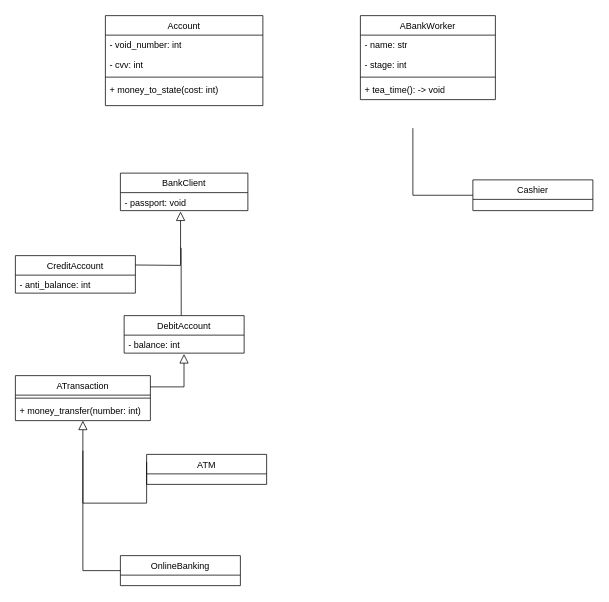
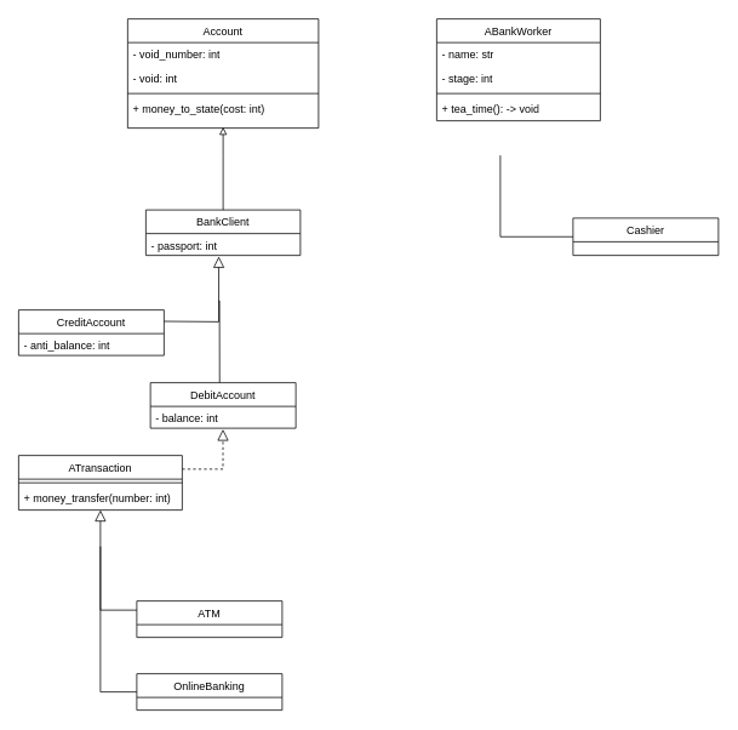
- <mxCell id="11" value="- cvv: int" style="text;strokeColor=none;fillColor=none;align=left;verticalAlign=top;spacingLeft=4;spacingRight=4;overflow=hidden;rotatable=0;points=[[0,0.5],[1,0.5]];portConstraint=eastwest;whiteSpace=wrap;html=1;" vertex="1" parent="9"><mxGeometry y="52" width="210" height="26" as="geometry" /></mxCell>
+ <mxCell id="11" value="- void: int" style="text;strokeColor=none;fillColor=none;align=left;verticalAlign=top;spacingLeft=4;spacingRight=4;overflow=hidden;rotatable=0;points=[[0,0.5],[1,0.5]];portConstraint=eastwest;whiteSpace=wrap;html=1;" vertex="1" parent="9"><mxGeometry y="52" width="210" height="26" as="geometry" /></mxCell>
+ <mxCell id="27" style="edgeStyle=orthogonalEdgeStyle;rounded=0;orthogonalLoop=1;jettySize=auto;html=1;entryX=0.5;entryY=0.969;entryDx=0;entryDy=0;entryPerimeter=0;endArrow=block;endFill=0;" edge="1" parent="1" source="24" target="13"><mxGeometry relative="1" as="geometry"><Array as="points"><mxPoint x="245" y="170" /><mxPoint x="245" y="170" /></Array></mxGeometry></mxCell>
- <mxCell id="25" value="- passport: void" style="text;strokeColor=none;fillColor=none;align=left;verticalAlign=top;spacingLeft=4;spacingRight=4;overflow=hidden;rotatable=0;points=[[0,0.5],[1,0.5]];portConstraint=eastwest;whiteSpace=wrap;html=1;" vertex="1" parent="24"><mxGeometry y="26" width="170" height="24" as="geometry" /></mxCell>
+ <mxCell id="25" value="- passport: int" style="text;strokeColor=none;fillColor=none;align=left;verticalAlign=top;spacingLeft=4;spacingRight=4;overflow=hidden;rotatable=0;points=[[0,0.5],[1,0.5]];portConstraint=eastwest;whiteSpace=wrap;html=1;" vertex="1" parent="24"><mxGeometry y="26" width="170" height="24" as="geometry" /></mxCell>
- <mxCell id="30" value="" style="endArrow=block;endSize=10;endFill=0;shadow=0;strokeWidth=1;rounded=0;curved=0;edgeStyle=elbowEdgeStyle;elbow=vertical;exitX=1;exitY=0.25;exitDx=0;exitDy=0;entryX=0.499;entryY=1.051;entryDx=0;entryDy=0;entryPerimeter=0;" edge="1" parent="1" source="21" target="8"><mxGeometry width="160" relative="1" as="geometry"><mxPoint x="240" y="576.5" as="sourcePoint" /><mxPoint x="300" y="483.5" as="targetPoint" /><Array as="points"><mxPoint x="220" y="515" /></Array></mxGeometry></mxCell>
+ <mxCell id="30" value="" style="endArrow=block;endSize=10;endFill=0;shadow=0;strokeWidth=1;rounded=0;curved=0;edgeStyle=elbowEdgeStyle;elbow=vertical;exitX=1;exitY=0.25;exitDx=0;exitDy=0;entryX=0.499;entryY=1.051;entryDx=0;entryDy=0;entryPerimeter=0;dashed=1;" edge="1" parent="1" source="21" target="8"><mxGeometry width="160" relative="1" as="geometry"><mxPoint x="240" y="576.5" as="sourcePoint" /><mxPoint x="300" y="483.5" as="targetPoint" /><Array as="points"><mxPoint x="220" y="515" /></Array></mxGeometry></mxCell>
- <mxCell id="19" value="ATM" style="swimlane;fontStyle=0;align=center;verticalAlign=top;childLayout=stackLayout;horizontal=1;startSize=26;horizontalStack=0;resizeParent=1;resizeLast=0;collapsible=1;marginBottom=0;rounded=0;shadow=0;strokeWidth=1;" vertex="1" parent="1"><mxGeometry x="195" y="605" width="160" height="40" as="geometry"><mxRectangle x="340" y="380" width="170" height="26" as="alternateBounds" /></mxGeometry></mxCell>
+ <mxCell id="19" value="ATM" style="swimlane;fontStyle=0;align=center;verticalAlign=top;childLayout=stackLayout;horizontal=1;startSize=26;horizontalStack=0;resizeParent=1;resizeLast=0;collapsible=1;marginBottom=0;rounded=0;shadow=0;strokeWidth=1;" vertex="1" parent="1"><mxGeometry x="150" y="660" width="160" height="40" as="geometry"><mxRectangle x="340" y="380" width="170" height="26" as="alternateBounds" /></mxGeometry></mxCell>
- <mxCell id="28" value="OnlineBanking" style="swimlane;fontStyle=0;align=center;verticalAlign=top;childLayout=stackLayout;horizontal=1;startSize=26;horizontalStack=0;resizeParent=1;resizeLast=0;collapsible=1;marginBottom=0;rounded=0;shadow=0;strokeWidth=1;" vertex="1" parent="1"><mxGeometry x="160" y="740" width="160" height="40" as="geometry"><mxRectangle x="340" y="380" width="170" height="26" as="alternateBounds" /></mxGeometry></mxCell>
+ <mxCell id="28" value="OnlineBanking" style="swimlane;fontStyle=0;align=center;verticalAlign=top;childLayout=stackLayout;horizontal=1;startSize=26;horizontalStack=0;resizeParent=1;resizeLast=0;collapsible=1;marginBottom=0;rounded=0;shadow=0;strokeWidth=1;" vertex="1" parent="1"><mxGeometry x="150" y="740" width="160" height="40" as="geometry"><mxRectangle x="340" y="380" width="170" height="26" as="alternateBounds" /></mxGeometry></mxCell>
